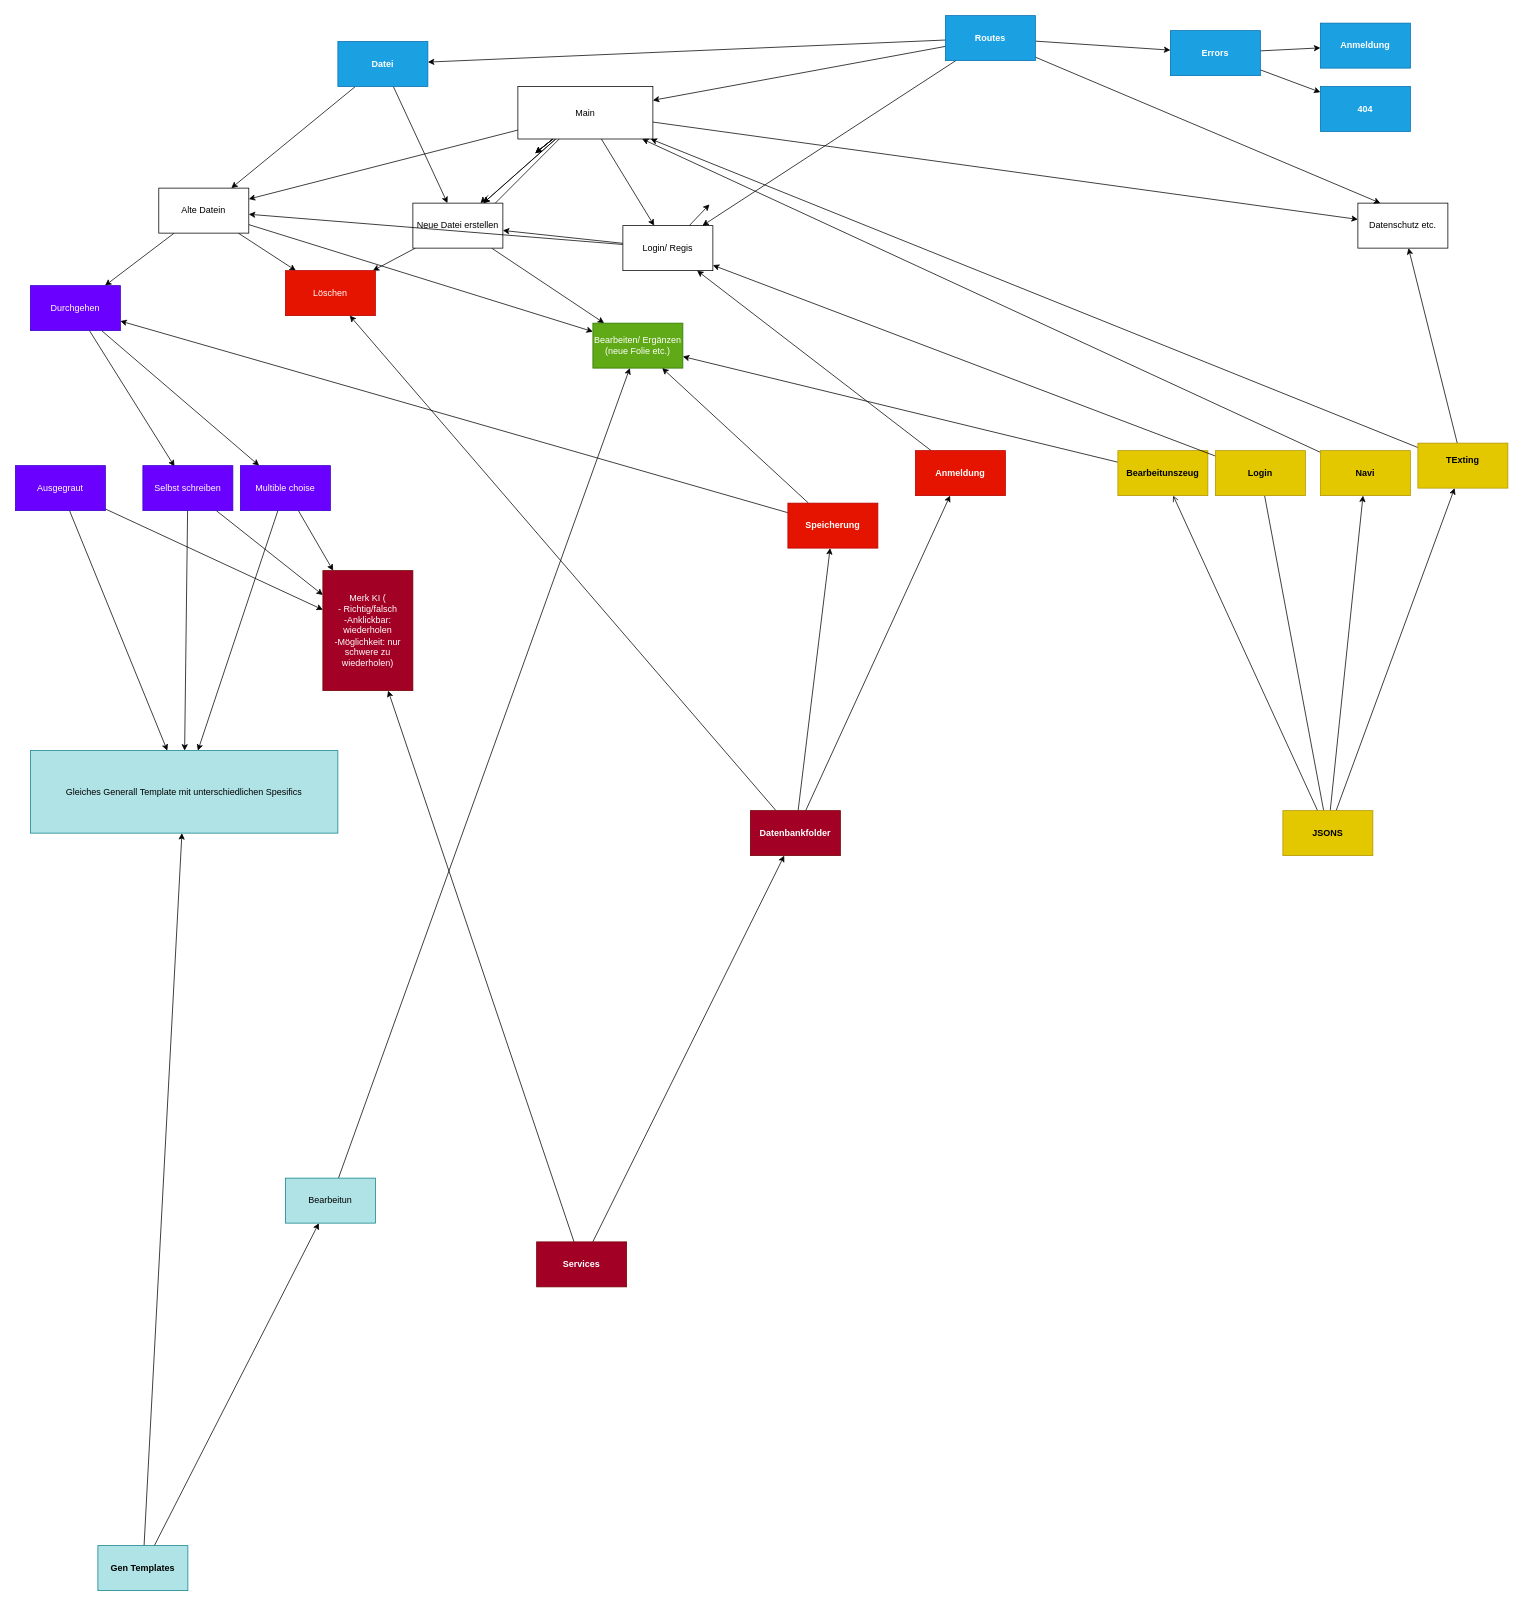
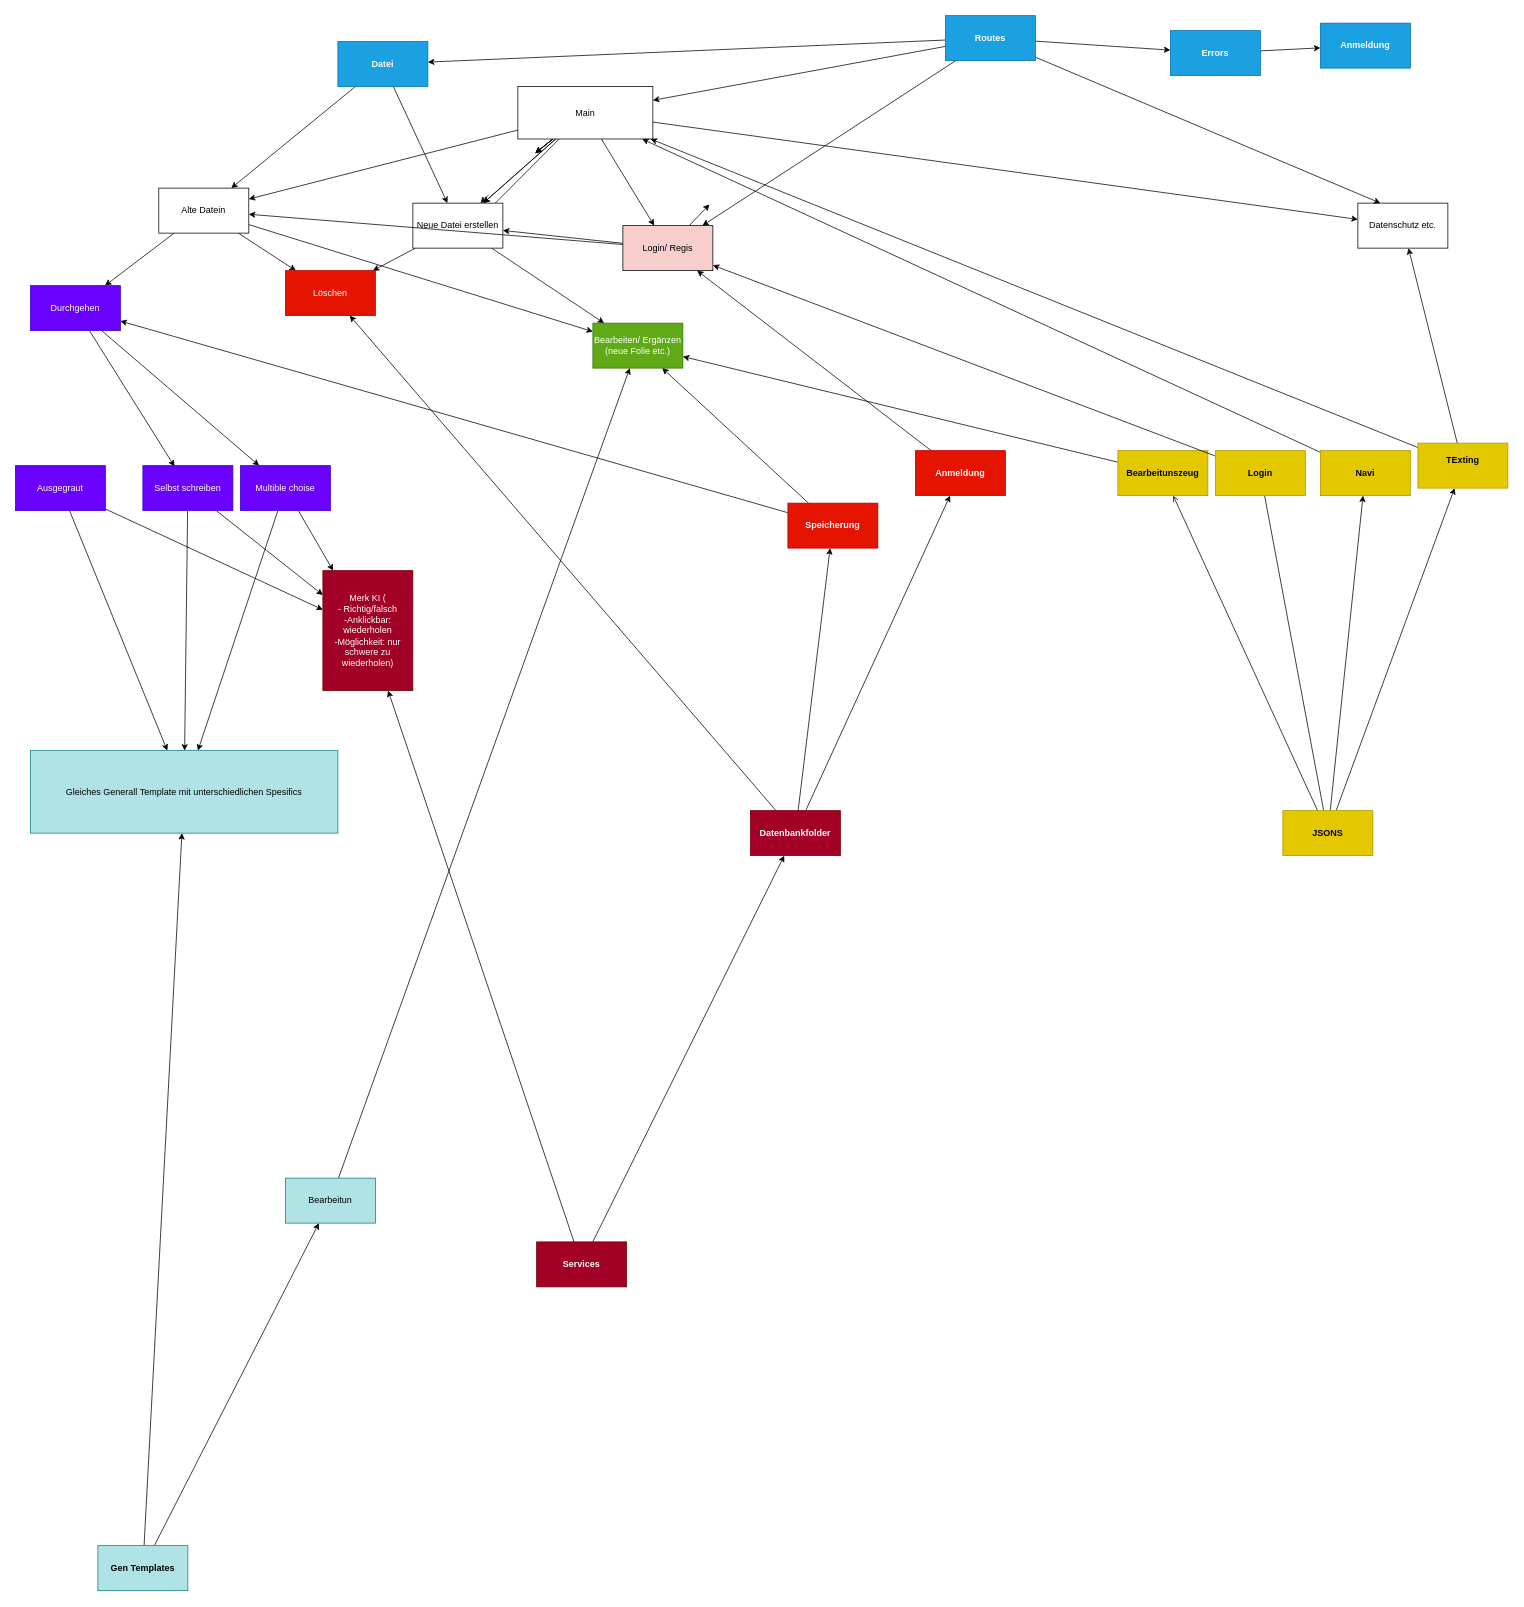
- <mxCell id="83" style="edgeStyle=none;html=1;strokeColor=#000000;" edge="1" parent="1" source="84" target="86"><mxGeometry relative="1" as="geometry" /></mxCell>
- <mxCell id="86" value="&lt;b&gt;404&lt;br&gt;&lt;/b&gt;" style="rounded=0;whiteSpace=wrap;html=1;fillColor=#1ba1e2;fontColor=#ffffff;strokeColor=#006EAF;" vertex="1" parent="1"><mxGeometry x="1760" y="114.5" width="120" height="60" as="geometry" /></mxCell>
- <mxCell id="23" value="Login/ Regis" style="rounded=0;whiteSpace=wrap;html=1;" vertex="1" parent="1"><mxGeometry x="830" y="300" width="120" height="60" as="geometry" /></mxCell>
+ <mxCell id="23" value="Login/ Regis" style="rounded=0;whiteSpace=wrap;html=1;fillColor=#f8cecc;" vertex="1" parent="1"><mxGeometry x="830" y="300" width="120" height="60" as="geometry" /></mxCell>
